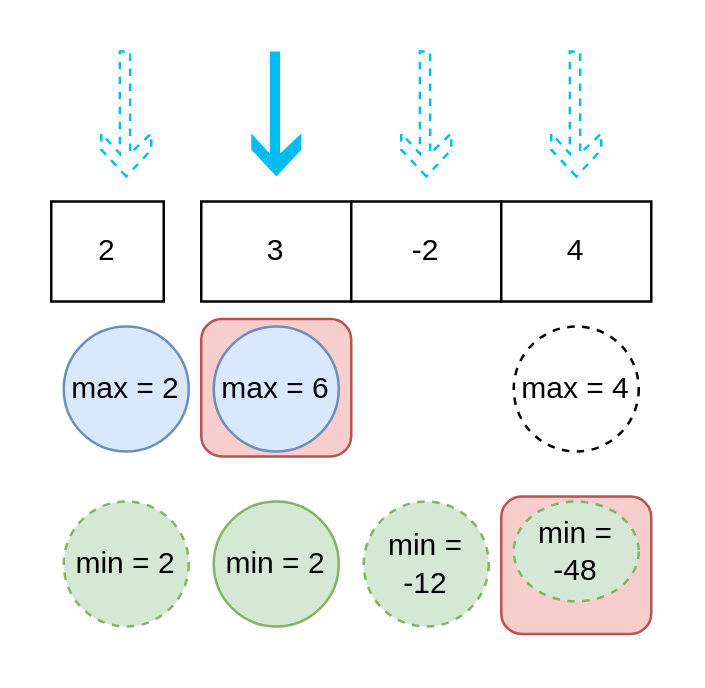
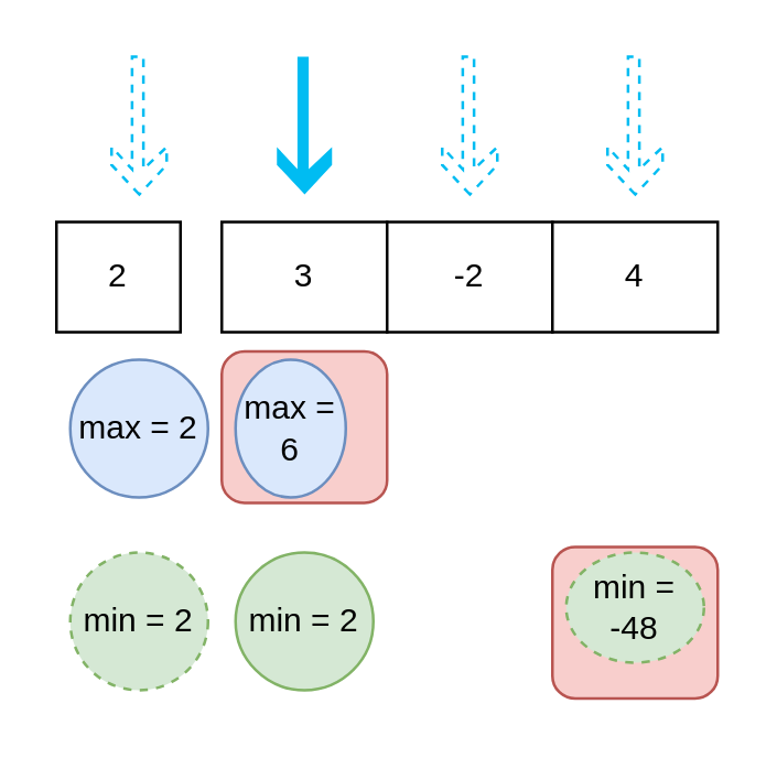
- <mxCell id="9" value="max = 6" style="ellipse;whiteSpace=wrap;html=1;aspect=fixed;fillColor=#dae8fc;strokeColor=#6c8ebf;" vertex="1" parent="1"><mxGeometry x="85" y="130" width="50" height="50" as="geometry" /></mxCell>
+ <mxCell id="9" value="max = 6" style="ellipse;whiteSpace=wrap;html=1;aspect=fixed;fillColor=#dae8fc;strokeColor=#6c8ebf;" vertex="1" parent="1"><mxGeometry x="85" y="130" width="40" height="50" as="geometry" /></mxCell>
- <mxCell id="16" value="max = 4" style="ellipse;whiteSpace=wrap;html=1;aspect=fixed;dashed=1;" vertex="1" parent="1"><mxGeometry x="205" y="130" width="50" height="50" as="geometry" /></mxCell>
- <mxCell id="15" value="min = -12" style="ellipse;whiteSpace=wrap;html=1;aspect=fixed;fillColor=#d5e8d4;strokeColor=#82b366;dashed=1;" vertex="1" parent="1"><mxGeometry x="145" y="200" width="50" height="50" as="geometry" /></mxCell>
